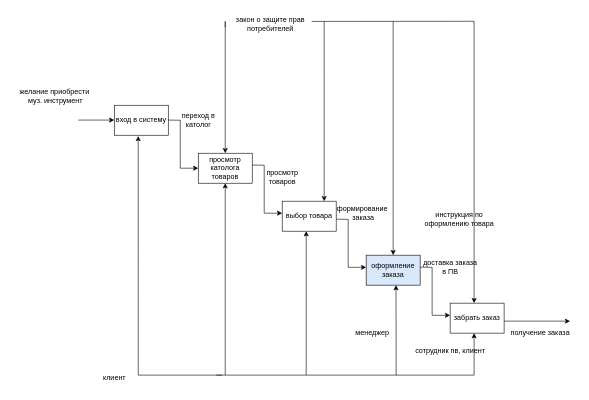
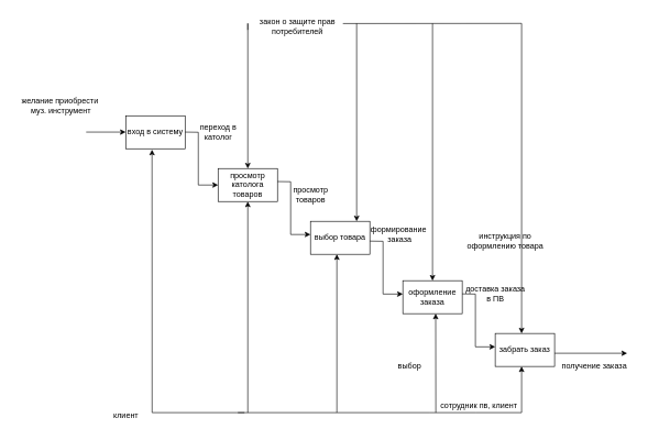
- <mxCell id="6" value="оформление заказа" style="rounded=0;whiteSpace=wrap;html=1;fillColor=#dae8fc;" parent="1" vertex="1"><mxGeometry x="610" y="425" width="90" height="50" as="geometry" /></mxCell>
+ <mxCell id="6" value="оформление заказа" style="rounded=0;whiteSpace=wrap;html=1;" parent="1" vertex="1"><mxGeometry x="610" y="425" width="90" height="50" as="geometry" /></mxCell>
- <mxCell id="17" value="менеджер" style="text;html=1;align=center;verticalAlign=middle;resizable=0;points=[];autosize=1;strokeColor=none;fillColor=none;" parent="1" vertex="1"><mxGeometry x="580" y="540" width="80" height="30" as="geometry" /></mxCell>
+ <mxCell id="17" value="выбор" style="text;html=1;align=center;verticalAlign=middle;resizable=0;points=[];autosize=1;strokeColor=none;fillColor=none;" parent="1" vertex="1"><mxGeometry x="580" y="540" width="80" height="30" as="geometry" /></mxCell>
- <mxCell id="18" value="сотрудник пв, клиент" style="text;html=1;align=center;verticalAlign=middle;resizable=0;points=[];autosize=1;strokeColor=none;fillColor=none;" parent="1" vertex="1"><mxGeometry x="680" y="570" width="140" height="30" as="geometry" /></mxCell>
+ <mxCell id="18" value="сотрудник пв, клиент" style="text;html=1;align=center;verticalAlign=middle;resizable=0;points=[];autosize=1;strokeColor=none;fillColor=none;" parent="1" vertex="1"><mxGeometry x="655" y="600" width="140" height="30" as="geometry" /></mxCell>
